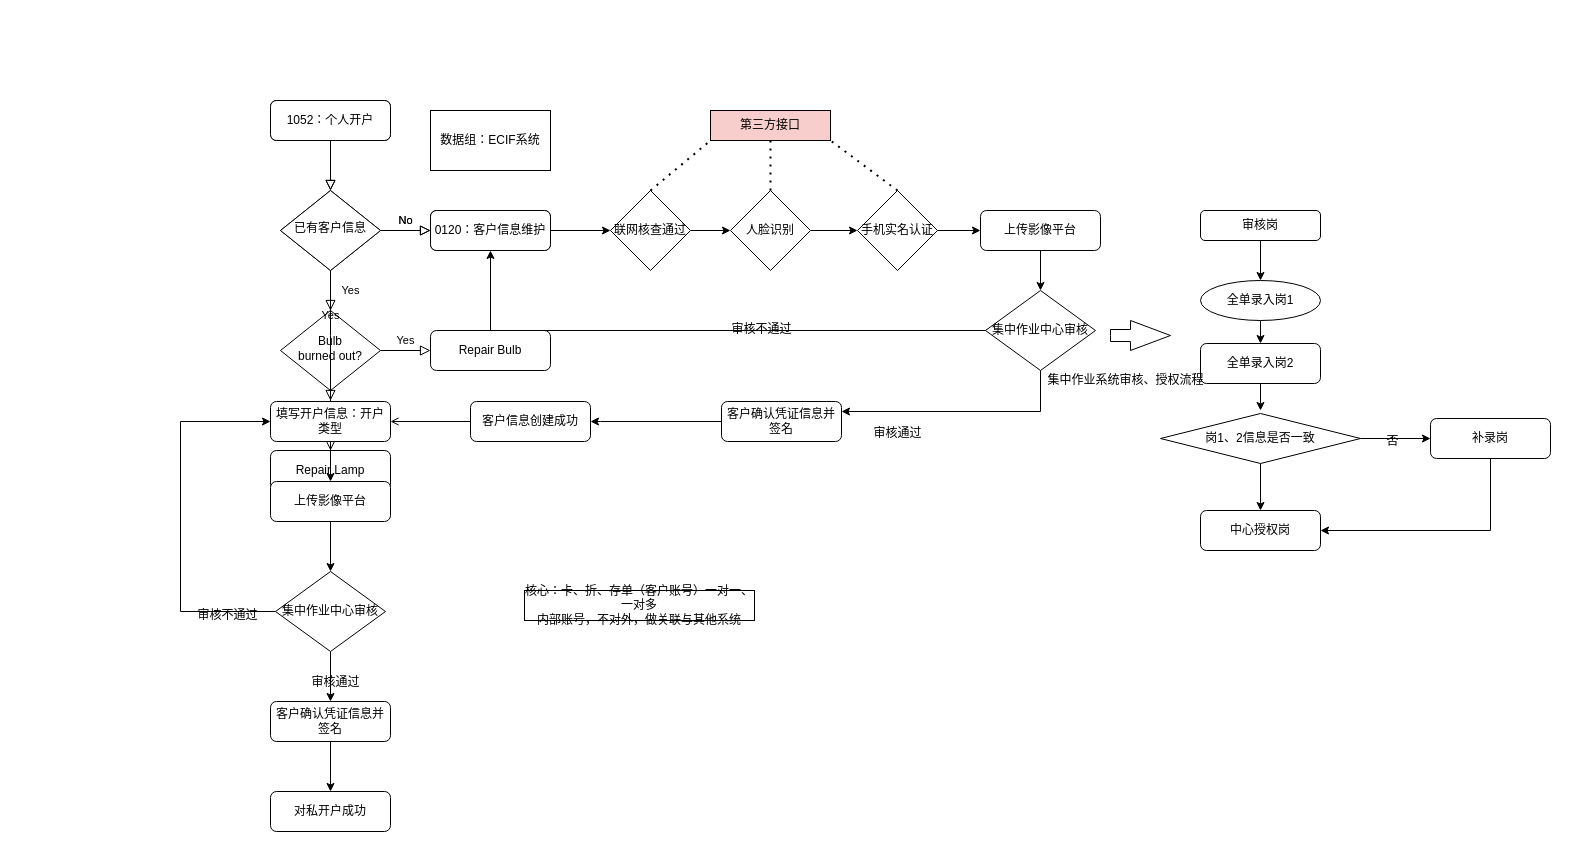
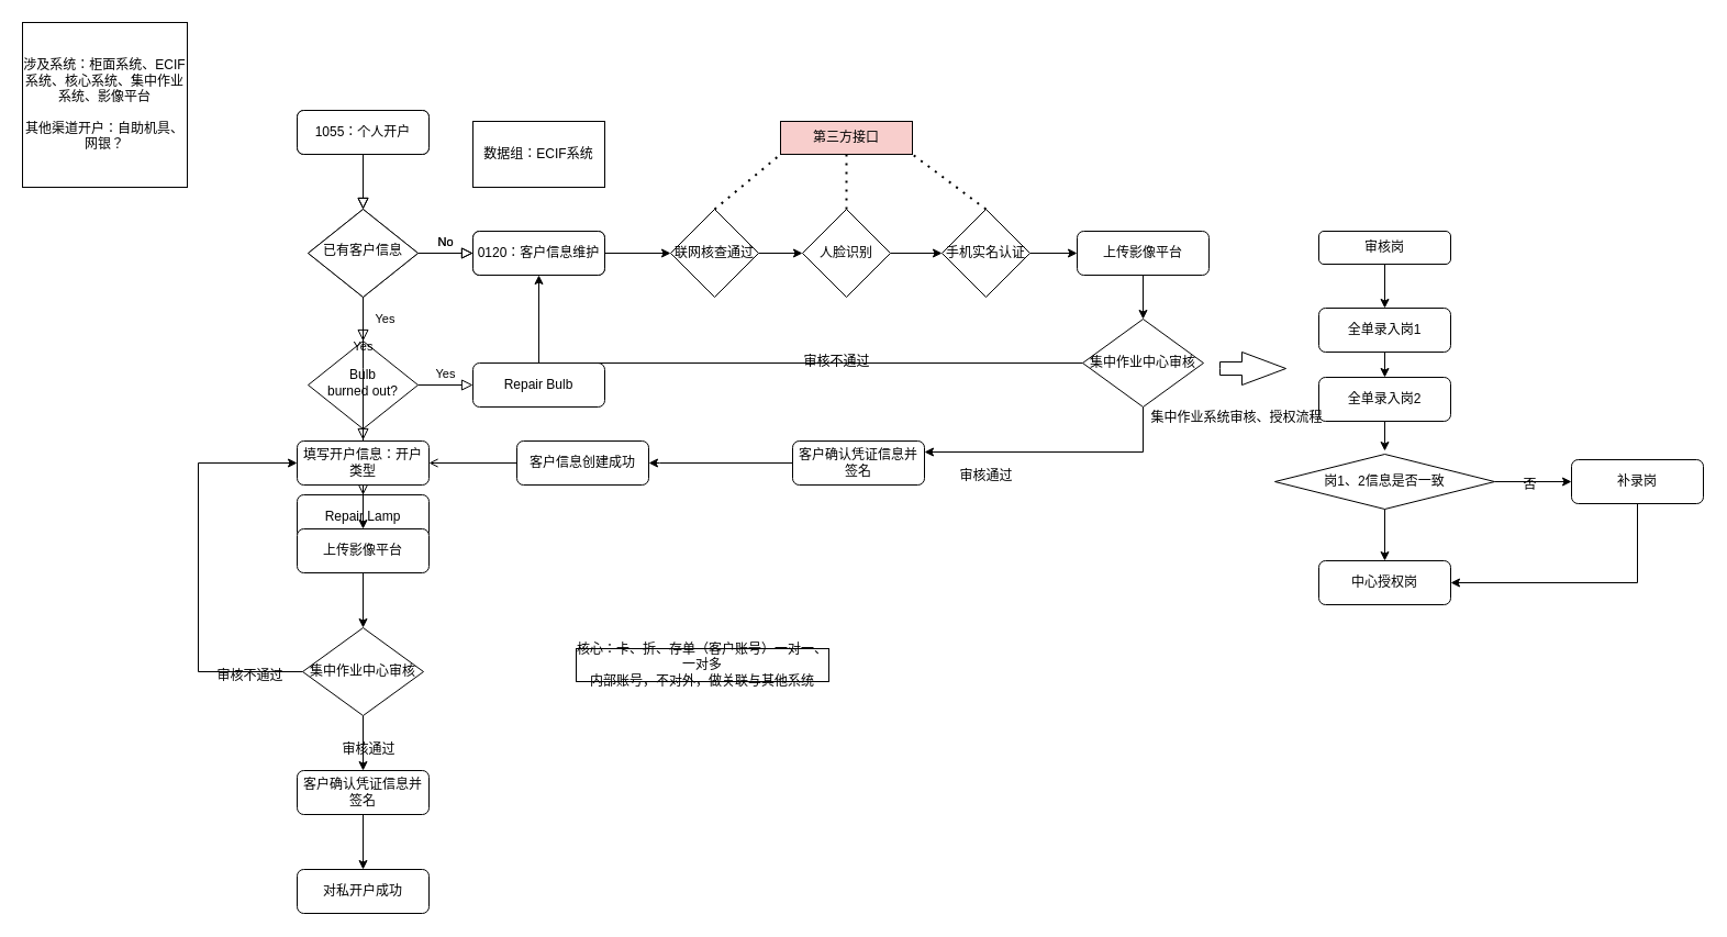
+ <mxCell id="67" value="涉及系统：柜面系统、ECIF系统、核心系统、集中作业系统、影像平台&lt;br&gt;&lt;br&gt;其他渠道开户：自助机具、网银？" style="whiteSpace=wrap;html=1;aspect=fixed;" vertex="1" parent="1"><mxGeometry x="20" width="150" height="150" as="geometry" y="20" /></mxCell>
- <mxCell id="14" value="1052：个人开户" style="rounded=1;whiteSpace=wrap;html=1;fontSize=12;glass=0;strokeWidth=1;shadow=0;" vertex="1" parent="1"><mxGeometry x="270" y="100" width="120" height="40" as="geometry" /></mxCell>
+ <mxCell id="14" value="1055：个人开户" style="rounded=1;whiteSpace=wrap;html=1;fontSize=12;glass=0;strokeWidth=1;shadow=0;" vertex="1" parent="1"><mxGeometry x="270" y="100" width="120" height="40" as="geometry" /></mxCell>
- <mxCell id="41" value="全单录入岗1" style="ellipse;whiteSpace=wrap;html=1;fontSize=12;glass=0;strokeWidth=1;shadow=0;" vertex="1" parent="1"><mxGeometry x="1200" y="280" width="120" height="40" as="geometry" /></mxCell>
+ <mxCell id="41" value="全单录入岗1" style="rounded=1;whiteSpace=wrap;html=1;fontSize=12;glass=0;strokeWidth=1;shadow=0;" vertex="1" parent="1"><mxGeometry x="1200" y="280" width="120" height="40" as="geometry" /></mxCell>
